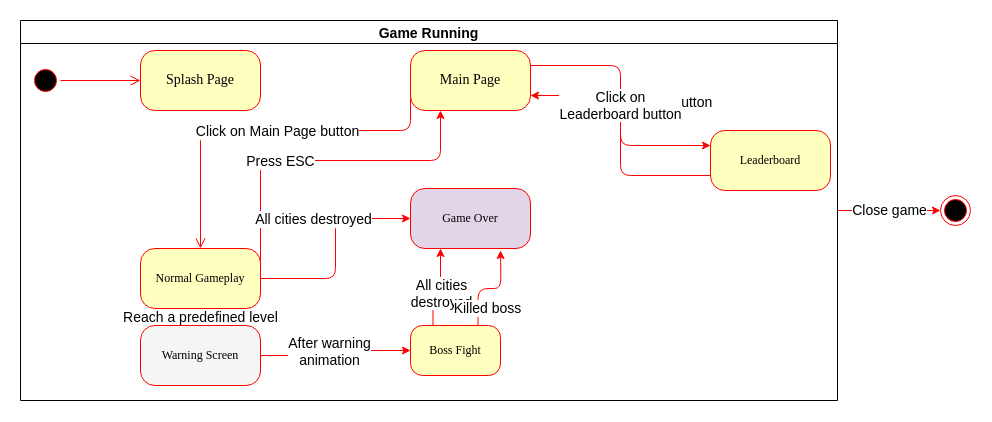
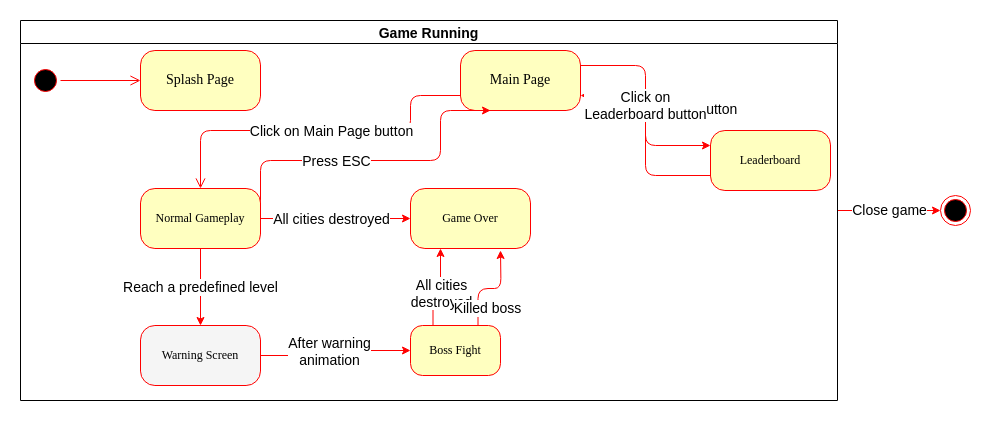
- <mxCell id="10" value="&lt;font style=&quot;font-size: 14px&quot;&gt;Main Page&lt;/font&gt;" style="rounded=1;whiteSpace=wrap;html=1;arcSize=24;fillColor=#ffffc0;strokeColor=#ff0000;shadow=0;comic=0;labelBackgroundColor=none;fontFamily=Verdana;fontSize=12;fontColor=#000000;align=center;" parent="1" vertex="1"><mxGeometry x="410" y="50" width="120" height="60" as="geometry" /></mxCell>
+ <mxCell id="10" value="&lt;font style=&quot;font-size: 14px&quot;&gt;Main Page&lt;/font&gt;" style="rounded=1;whiteSpace=wrap;html=1;arcSize=24;fillColor=#ffffc0;strokeColor=#ff0000;shadow=0;comic=0;labelBackgroundColor=none;fontFamily=Verdana;fontSize=12;fontColor=#000000;align=center;" parent="1" vertex="1"><mxGeometry x="460" y="50" width="120" height="60" as="geometry" /></mxCell>
- <mxCell id="17" value="Game Over" style="rounded=1;whiteSpace=wrap;html=1;arcSize=24;fillColor=#e1d5e7;strokeColor=#ff0000;shadow=0;comic=0;labelBackgroundColor=none;fontFamily=Verdana;fontSize=12;fontColor=#000000;align=center;" parent="1" vertex="1"><mxGeometry x="410" y="188" width="120" height="60" as="geometry" /></mxCell>
+ <mxCell id="17" value="Game Over" style="rounded=1;whiteSpace=wrap;html=1;arcSize=24;fillColor=#ffffc0;strokeColor=#ff0000;shadow=0;comic=0;labelBackgroundColor=none;fontFamily=Verdana;fontSize=12;fontColor=#000000;align=center;" parent="1" vertex="1"><mxGeometry x="410" y="188" width="120" height="60" as="geometry" /></mxCell>
- <mxCell id="16" value="Normal Gameplay" style="rounded=1;whiteSpace=wrap;html=1;arcSize=24;fillColor=#ffffc0;strokeColor=#ff0000;shadow=0;comic=0;labelBackgroundColor=none;fontFamily=Verdana;fontSize=12;fontColor=#000000;align=center;" parent="1" vertex="1"><mxGeometry x="140" y="248" width="120" height="60" as="geometry" /></mxCell>
+ <mxCell id="16" value="Normal Gameplay" style="rounded=1;whiteSpace=wrap;html=1;arcSize=24;fillColor=#ffffc0;strokeColor=#ff0000;shadow=0;comic=0;labelBackgroundColor=none;fontFamily=Verdana;fontSize=12;fontColor=#000000;align=center;" parent="1" vertex="1"><mxGeometry x="140" y="188" width="120" height="60" as="geometry" /></mxCell>
